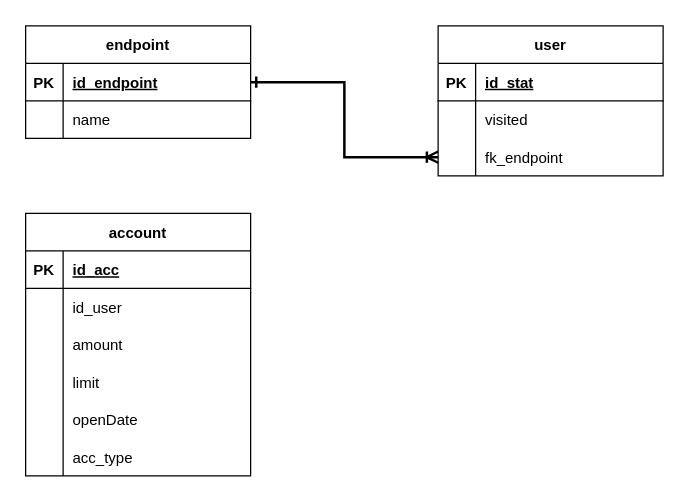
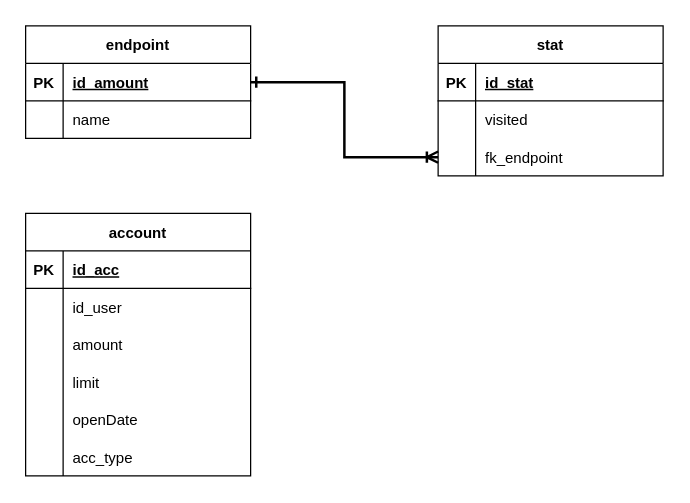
- <mxCell id="9" value="user" style="shape=table;startSize=30;container=1;collapsible=1;childLayout=tableLayout;fixedRows=1;rowLines=0;fontStyle=1;align=center;resizeLast=1;" vertex="1" parent="1"><mxGeometry x="350" y="20" width="180" height="120" as="geometry" /></mxCell>
+ <mxCell id="9" value="stat" style="shape=table;startSize=30;container=1;collapsible=1;childLayout=tableLayout;fixedRows=1;rowLines=0;fontStyle=1;align=center;resizeLast=1;" vertex="1" parent="1"><mxGeometry x="350" y="20" width="180" height="120" as="geometry" /></mxCell>
- <mxCell id="5" value="id_endpoint" style="shape=partialRectangle;connectable=0;fillColor=none;top=0;left=0;bottom=0;right=0;align=left;spacingLeft=6;fontStyle=5;overflow=hidden;" vertex="1" parent="3"><mxGeometry x="30" width="150" height="30" as="geometry"><mxRectangle width="150" height="30" as="alternateBounds" /></mxGeometry></mxCell>
+ <mxCell id="5" value="id_amount" style="shape=partialRectangle;connectable=0;fillColor=none;top=0;left=0;bottom=0;right=0;align=left;spacingLeft=6;fontStyle=5;overflow=hidden;" vertex="1" parent="3"><mxGeometry x="30" width="150" height="30" as="geometry"><mxRectangle width="150" height="30" as="alternateBounds" /></mxGeometry></mxCell>
